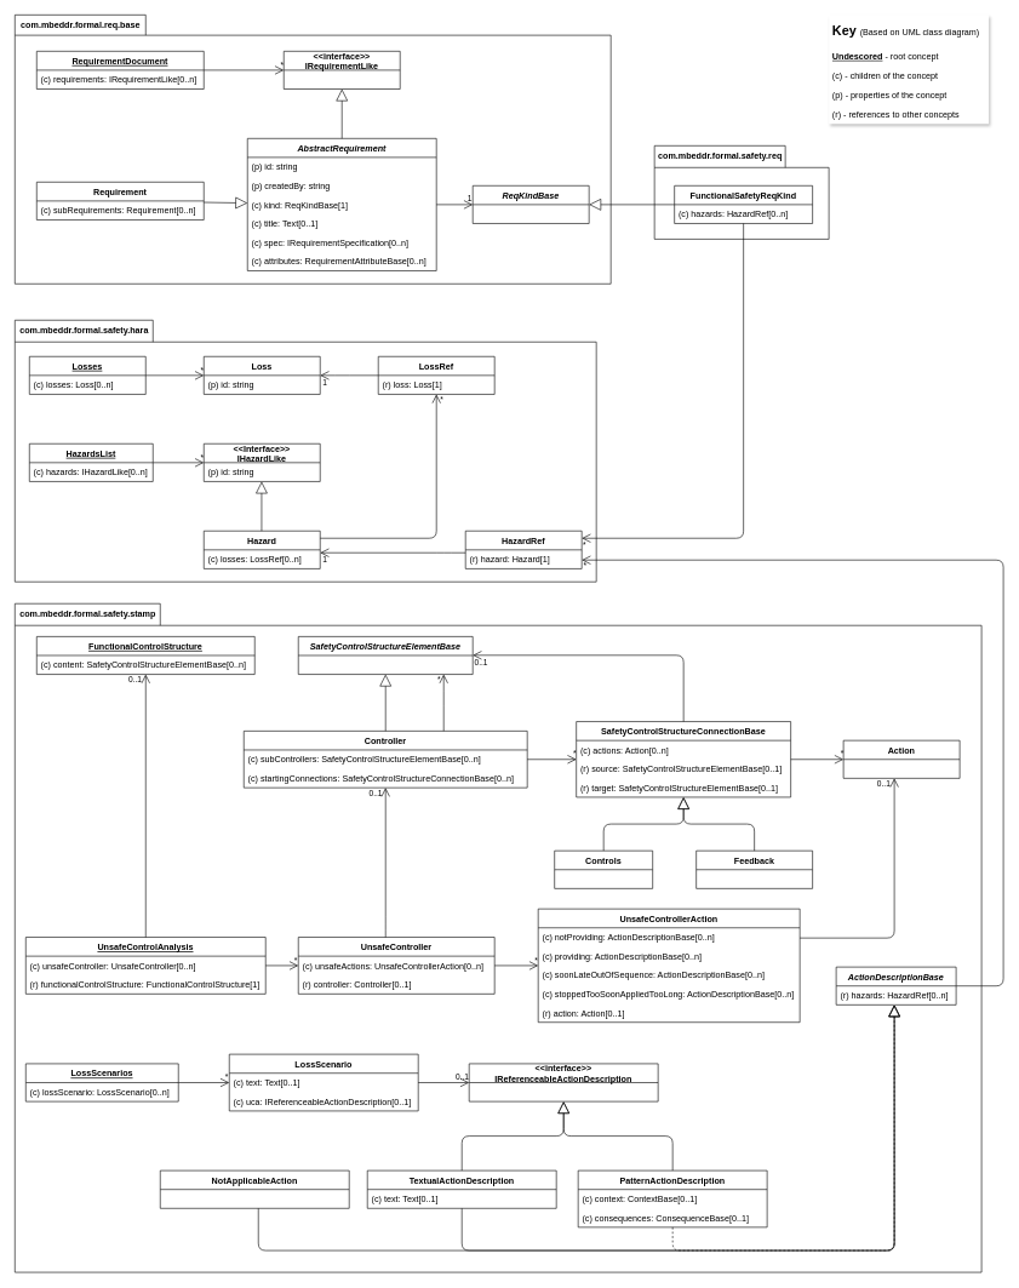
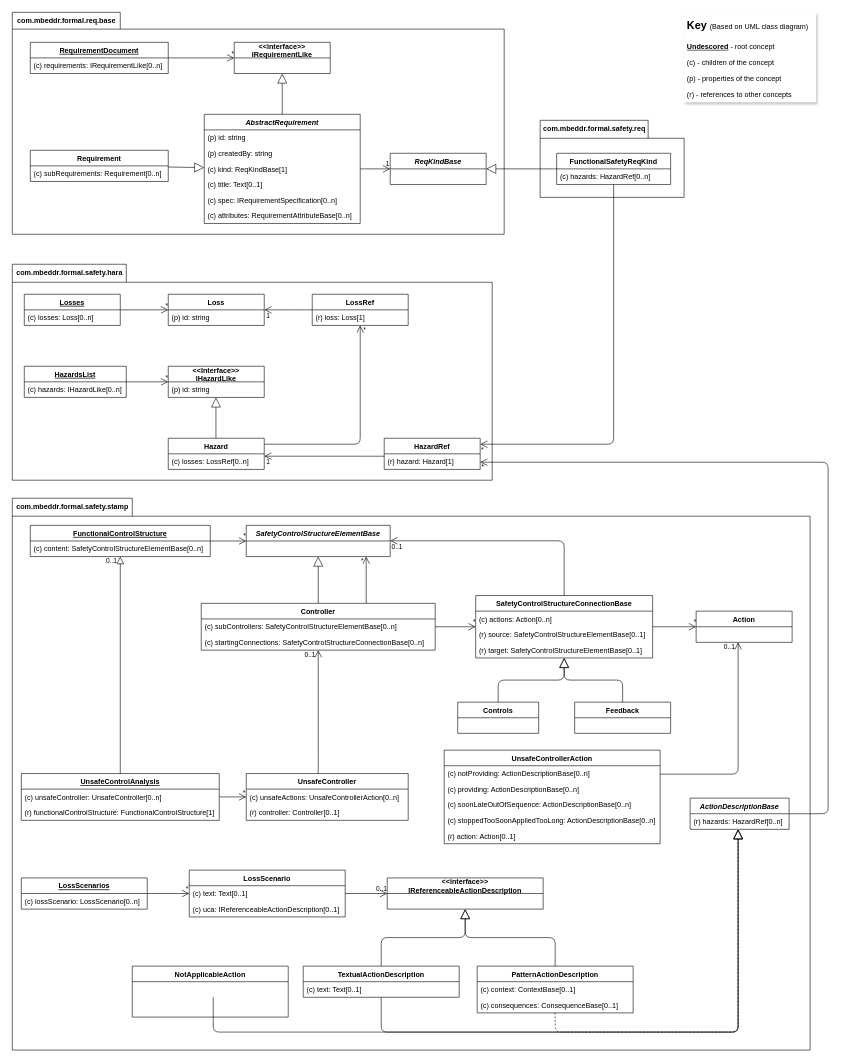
+ <mxCell id="62" value="" style="endArrow=open;html=1;edgeStyle=orthogonalEdgeStyle;startArrow=none;startFill=0;startSize=14;endSize=10;endFill=0;" parent="57" source="59" target="61" edge="1"><mxGeometry x="10" y="-4.71" as="geometry"><mxPoint x="350" y="25.29" as="sourcePoint" /><mxPoint x="440" y="25.29" as="targetPoint" /></mxGeometry></mxCell>
+ <mxCell id="63" value="*" style="edgeLabel;resizable=0;html=1;align=right;verticalAlign=bottom;labelBackgroundColor=none;" parent="62" connectable="0" vertex="1"><mxGeometry x="1" relative="1" as="geometry" /></mxCell>
- <mxCell id="79" value="" style="endArrow=open;html=1;startArrow=none;startFill=0;startSize=14;endSize=10;edgeStyle=orthogonalEdgeStyle;endFill=0;" parent="57" source="118" target="59" edge="1"><mxGeometry as="geometry"><mxPoint x="680" y="-42" as="sourcePoint" /><mxPoint x="680" y="270" as="targetPoint" /></mxGeometry></mxCell>
+ <mxCell id="79" value="" style="endArrow=block;html=1;startArrow=none;startFill=0;startSize=14;endSize=10;edgeStyle=orthogonalEdgeStyle;endFill=0;" parent="57" source="118" target="59" edge="1"><mxGeometry as="geometry"><mxPoint x="680" y="-42" as="sourcePoint" /><mxPoint x="680" y="270" as="targetPoint" /></mxGeometry></mxCell>
- <mxCell id="126" value="" style="endArrow=open;html=1;startArrow=none;startFill=0;startSize=14;endSize=10;edgeStyle=orthogonalEdgeStyle;endFill=0;" parent="57" source="121" target="90" edge="1"><mxGeometry y="-170" as="geometry"><mxPoint x="995" y="469" as="sourcePoint" /><mxPoint x="995" y="401" as="targetPoint" /><Array as="points" /></mxGeometry></mxCell>
- <mxCell id="127" value="*" style="edgeLabel;resizable=0;html=1;align=right;verticalAlign=bottom;labelBackgroundColor=none;" parent="126" connectable="0" vertex="1"><mxGeometry x="1" relative="1" as="geometry"><mxPoint x="-0.34" y="1.33" as="offset" /></mxGeometry></mxCell>
- <mxCell id="128" value="NotApplicableAction" style="swimlane;fontStyle=1;childLayout=stackLayout;horizontal=1;startSize=26;fillColor=none;horizontalStack=0;resizeParent=1;resizeParentMax=0;resizeLast=0;collapsible=1;marginBottom=0;" parent="57" vertex="1"><mxGeometry x="200" y="780" width="260" height="52" as="geometry" /></mxCell>
+ <mxCell id="128" value="NotApplicableAction" style="swimlane;fontStyle=1;childLayout=stackLayout;horizontal=1;startSize=26;fillColor=none;horizontalStack=0;resizeParent=1;resizeParentMax=0;resizeLast=0;collapsible=1;marginBottom=0;" parent="57" vertex="1"><mxGeometry x="200" y="780" width="260" height="85" as="geometry" /></mxCell>
